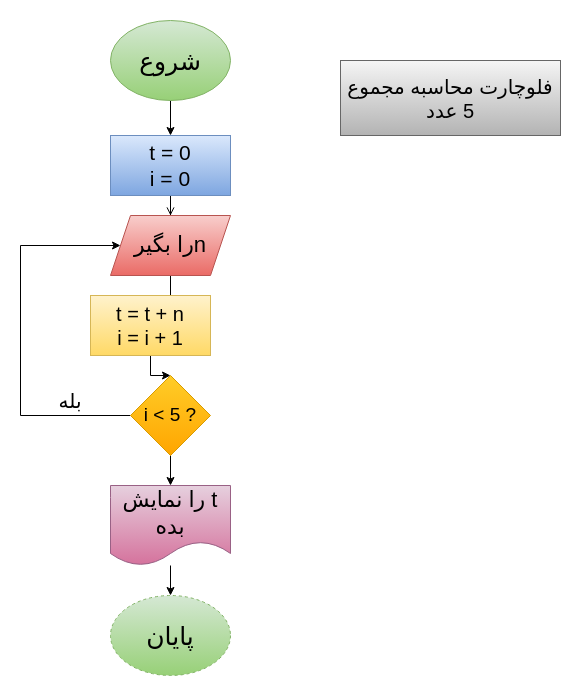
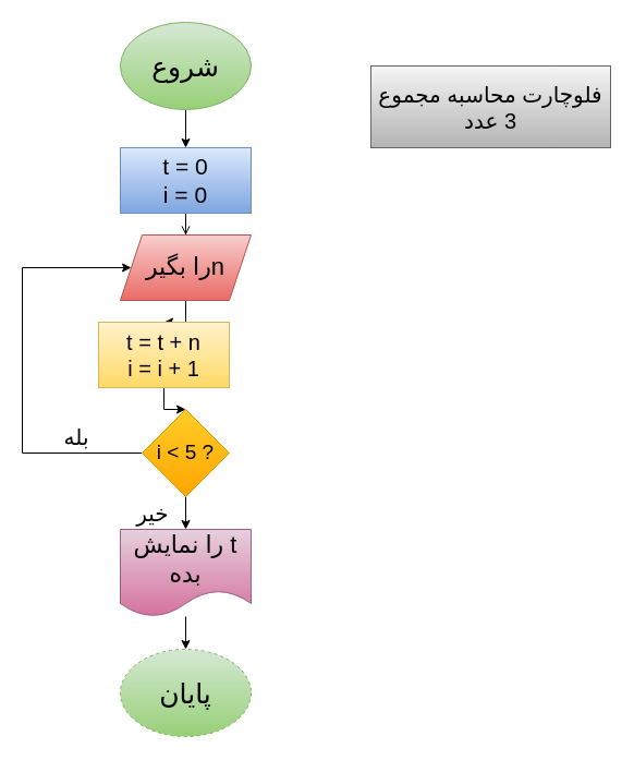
- <mxCell id="18" value="&lt;font style=&quot;font-size: 20px;&quot;&gt;فلوچارت محاسبه مجموع 5 عدد&lt;/font&gt;" style="text;html=1;strokeColor=#666666;fillColor=#f5f5f5;align=center;verticalAlign=middle;whiteSpace=wrap;rounded=0;gradientColor=#b3b3b3;" vertex="1" parent="1"><mxGeometry x="340" y="60" width="220" height="75" as="geometry" /></mxCell>
+ <mxCell id="18" value="&lt;font style=&quot;font-size: 20px;&quot;&gt;فلوچارت محاسبه مجموع 3 عدد&lt;/font&gt;" style="text;html=1;strokeColor=#666666;fillColor=#f5f5f5;align=center;verticalAlign=middle;whiteSpace=wrap;rounded=0;gradientColor=#b3b3b3;" vertex="1" parent="1"><mxGeometry x="340" y="60" width="220" height="75" as="geometry" /></mxCell>
- <mxCell id="6" value="" style="edgeStyle=orthogonalEdgeStyle;rounded=0;orthogonalLoop=1;jettySize=auto;html=1;endArrow=none;" edge="1" parent="1" source="7" target="9"><mxGeometry relative="1" as="geometry" /></mxCell>
+ <mxCell id="6" value="" style="edgeStyle=orthogonalEdgeStyle;rounded=0;orthogonalLoop=1;jettySize=auto;html=1;" edge="1" parent="1" source="7" target="9"><mxGeometry relative="1" as="geometry" /></mxCell>
+ <mxCell id="17" value="&lt;font style=&quot;font-size: 20px;&quot;&gt;خیر&lt;/font&gt;" style="text;html=1;strokeColor=none;fillColor=none;align=center;verticalAlign=middle;whiteSpace=wrap;rounded=0;" vertex="1" parent="1"><mxGeometry x="110" y="455" width="60" height="30" as="geometry" /></mxCell>
